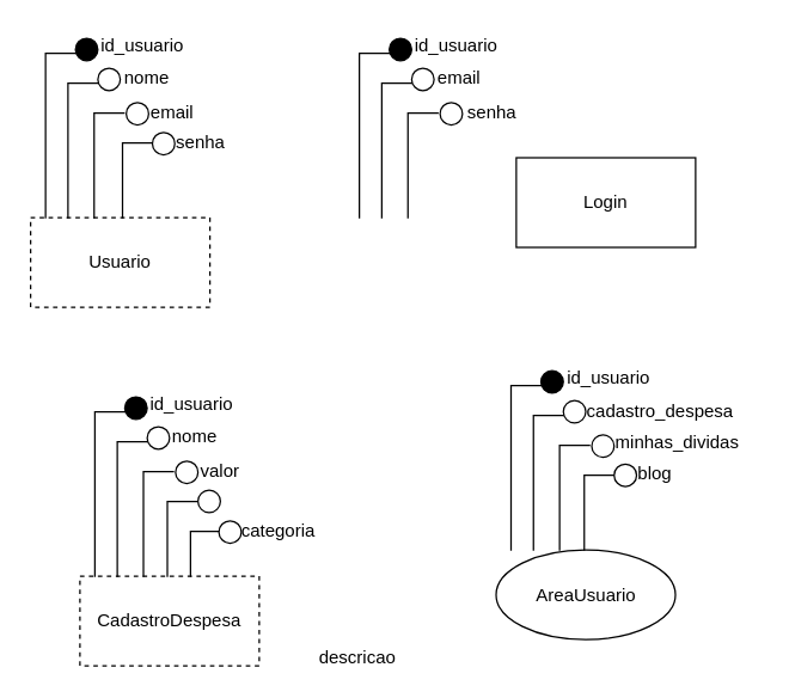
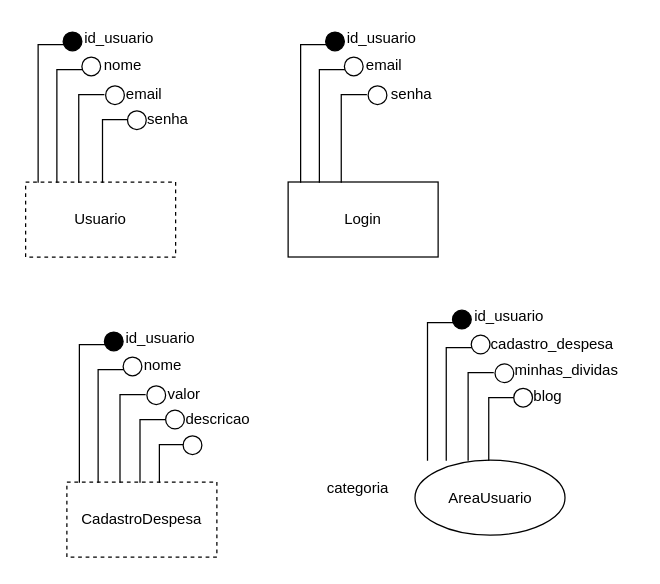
- <mxCell id="15" value="Login" style="rounded=0;whiteSpace=wrap;html=1;" vertex="1" parent="1"><mxGeometry x="345" y="105" width="120" height="60" as="geometry" /></mxCell>
+ <mxCell id="15" value="Login" style="rounded=0;whiteSpace=wrap;html=1;" vertex="1" parent="1"><mxGeometry x="230" y="145" width="120" height="60" as="geometry" /></mxCell>
- <mxCell id="40" value="categoria" style="text;html=1;strokeColor=none;fillColor=none;align=center;verticalAlign=middle;whiteSpace=wrap;rounded=0;" vertex="1" parent="1"><mxGeometry x="161" y="345" width="50" height="20" as="geometry" /></mxCell>
+ <mxCell id="40" value="categoria" style="text;html=1;strokeColor=none;fillColor=none;align=center;verticalAlign=middle;whiteSpace=wrap;rounded=0;" vertex="1" parent="1"><mxGeometry x="261" y="380" width="50" height="20" as="geometry" /></mxCell>
- <mxCell id="38" value="descricao" style="text;html=1;strokeColor=none;fillColor=none;align=center;verticalAlign=middle;whiteSpace=wrap;rounded=0;" vertex="1" parent="1"><mxGeometry x="214" y="430" width="50" height="20" as="geometry" /></mxCell>
+ <mxCell id="38" value="descricao" style="text;html=1;strokeColor=none;fillColor=none;align=center;verticalAlign=middle;whiteSpace=wrap;rounded=0;" vertex="1" parent="1"><mxGeometry x="149" y="325" width="50" height="20" as="geometry" /></mxCell>
